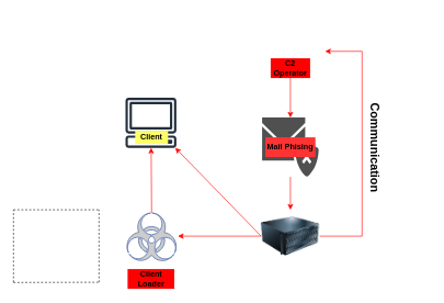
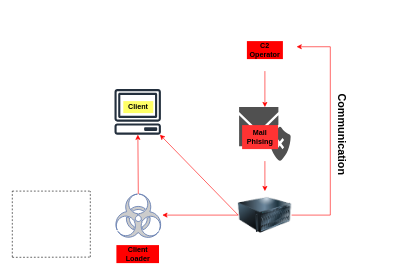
- <mxCell id="11" value="C2 Operator" style="text;html=1;align=center;verticalAlign=middle;whiteSpace=wrap;rounded=0;fillColor=#FF0000;fontStyle=1" vertex="1" parent="1"><mxGeometry x="411" y="88" width="60" height="30" as="geometry" /></mxCell>
+ <mxCell id="11" value="C2 Operator" style="text;html=1;align=center;verticalAlign=middle;whiteSpace=wrap;rounded=0;fillColor=#FF0000;fontStyle=1" vertex="1" parent="1"><mxGeometry x="411" y="68" width="60" height="30" as="geometry" /></mxCell>
- <mxCell id="15" value="&lt;b&gt;Client&lt;/b&gt;" style="text;html=1;align=center;verticalAlign=middle;whiteSpace=wrap;rounded=0;fillColor=#FFFF66;" vertex="1" parent="1"><mxGeometry x="205" y="198" width="50" height="20" as="geometry" /></mxCell>
+ <mxCell id="15" value="&lt;b&gt;Client&lt;/b&gt;" style="text;html=1;align=center;verticalAlign=middle;whiteSpace=wrap;rounded=0;fillColor=#FFFF66;" vertex="1" parent="1"><mxGeometry x="205" y="168" width="50" height="20" as="geometry" /></mxCell>
- <mxCell id="5" value="&lt;b&gt;Mail Phising&lt;/b&gt;" style="text;html=1;align=center;verticalAlign=middle;whiteSpace=wrap;rounded=0;fillColor=#FF3333;" vertex="1" parent="1"><mxGeometry x="403" y="208" width="76" height="30" as="geometry" /></mxCell>
+ <mxCell id="5" value="&lt;b&gt;Mail Phising&lt;/b&gt;" style="text;html=1;align=center;verticalAlign=middle;whiteSpace=wrap;rounded=0;fillColor=#FF3333;" vertex="1" parent="1"><mxGeometry x="403" y="208" width="60" height="40" as="geometry" /></mxCell>
